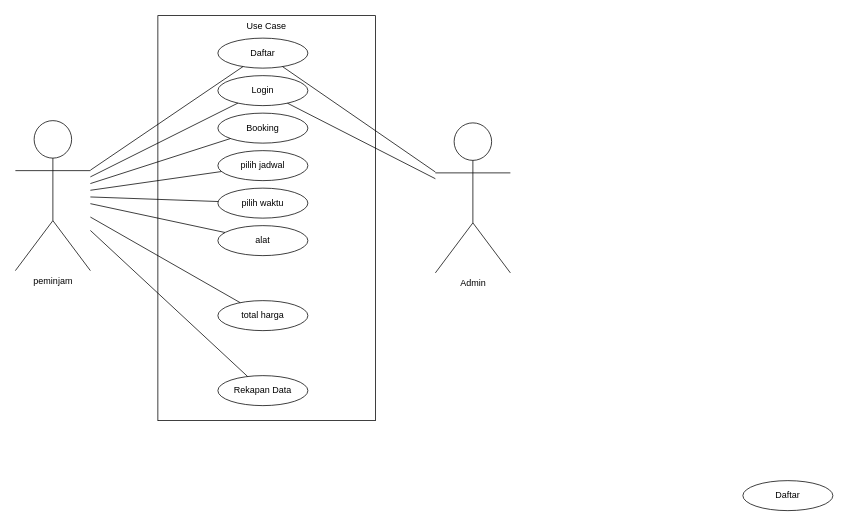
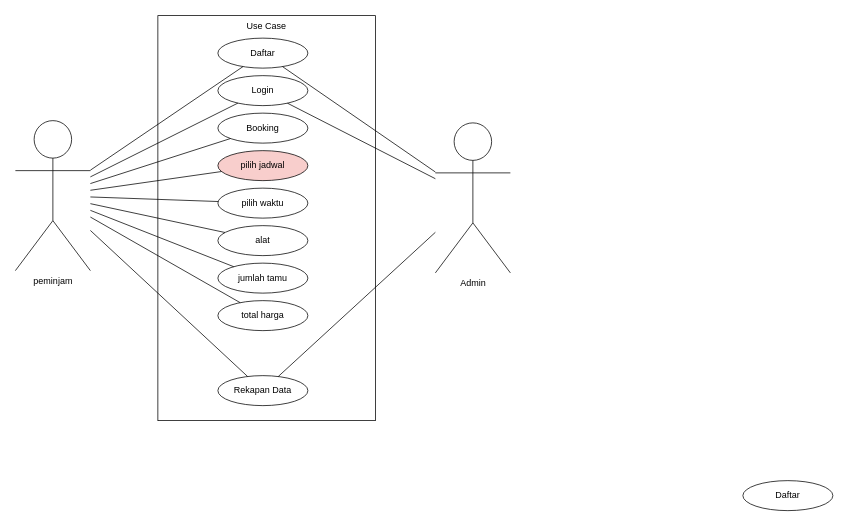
- <mxCell id="14" value="pilih jadwal" style="ellipse;whiteSpace=wrap;html=1;" parent="1" vertex="1"><mxGeometry x="290" y="200" width="120" height="40" as="geometry" /></mxCell>
+ <mxCell id="14" value="pilih jadwal" style="ellipse;whiteSpace=wrap;html=1;fillColor=#f8cecc;" parent="1" vertex="1"><mxGeometry x="290" y="200" width="120" height="40" as="geometry" /></mxCell>
+ <mxCell id="24" value="" style="endArrow=none;html=1;rounded=0;" edge="1" parent="1" source="19" target="17"><mxGeometry width="50" height="50" relative="1" as="geometry"><mxPoint x="340" y="270" as="sourcePoint" /><mxPoint x="390" y="220" as="targetPoint" /></mxGeometry></mxCell>
+ <mxCell id="17" value="jumlah tamu" style="ellipse;whiteSpace=wrap;html=1;" parent="1" vertex="1"><mxGeometry x="290" y="350" width="120" height="40" as="geometry" /></mxCell>
+ <mxCell id="27" value="" style="endArrow=none;html=1;rounded=0;" edge="1" parent="1" source="8" target="10"><mxGeometry width="50" height="50" relative="1" as="geometry"><mxPoint x="340" y="370" as="sourcePoint" /><mxPoint x="390" y="320" as="targetPoint" /></mxGeometry></mxCell>
